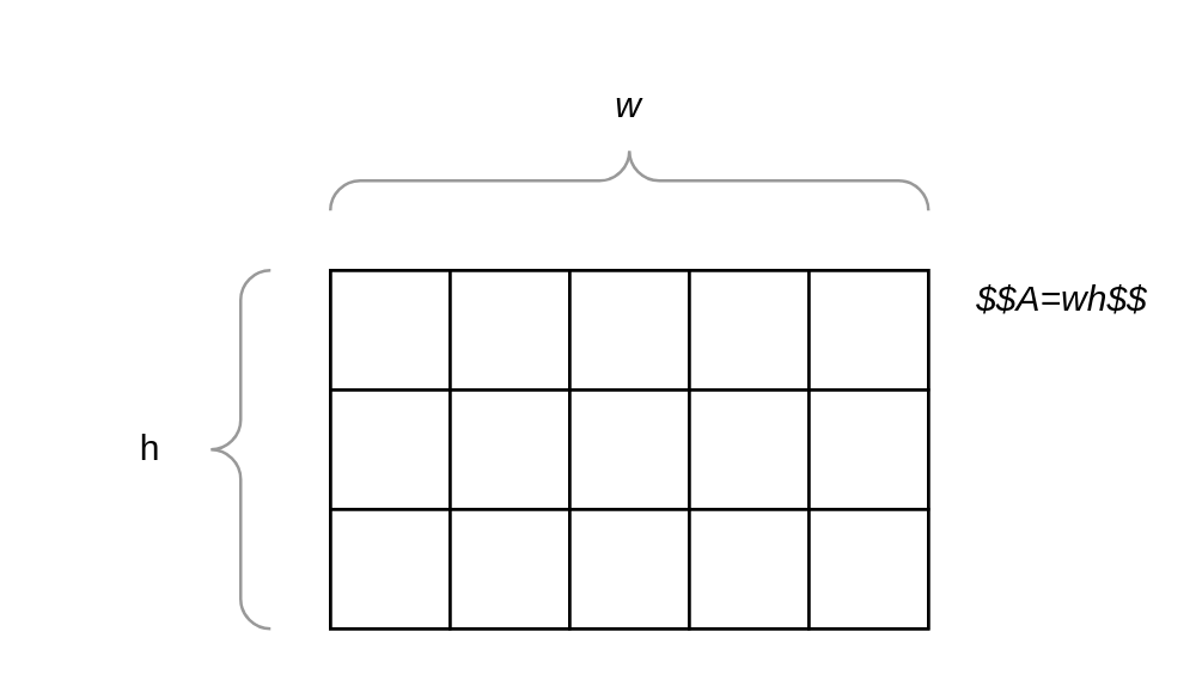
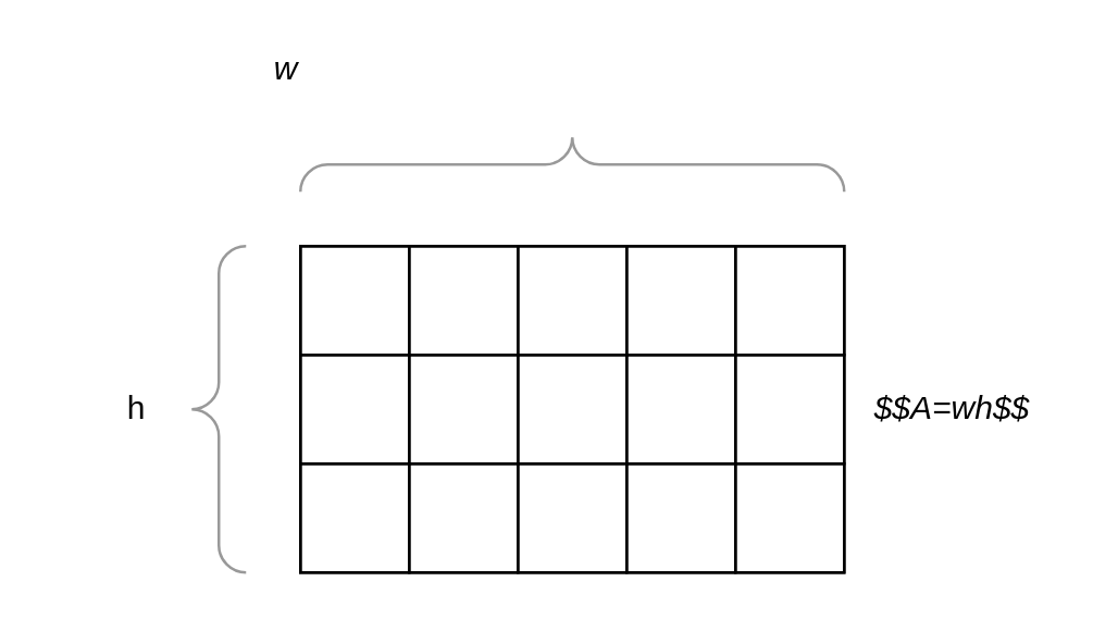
- <mxCell id="20" value="&lt;i&gt;w&lt;/i&gt;" style="text;html=1;strokeColor=none;fillColor=none;align=center;verticalAlign=middle;whiteSpace=wrap;rounded=0;" parent="1" vertex="1"><mxGeometry x="180" y="20" width="60" height="30" as="geometry" /></mxCell>
+ <mxCell id="20" value="&lt;i&gt;w&lt;/i&gt;" style="text;html=1;strokeColor=none;fillColor=none;align=center;verticalAlign=middle;whiteSpace=wrap;rounded=0;" parent="1" vertex="1"><mxGeometry x="75" y="10" width="60" height="30" as="geometry" /></mxCell>
- <mxCell id="22" value="&lt;i&gt;$$A=wh$$&lt;br&gt;&lt;/i&gt;" style="text;html=1;strokeColor=none;fillColor=none;align=center;verticalAlign=middle;whiteSpace=wrap;rounded=0;" parent="1" vertex="1"><mxGeometry x="325" y="85" width="60" height="30" as="geometry" /></mxCell>
+ <mxCell id="22" value="&lt;i&gt;$$A=wh$$&lt;br&gt;&lt;/i&gt;" style="text;html=1;strokeColor=none;fillColor=none;align=center;verticalAlign=middle;whiteSpace=wrap;rounded=0;" parent="1" vertex="1"><mxGeometry x="320" y="135" width="60" height="30" as="geometry" /></mxCell>
